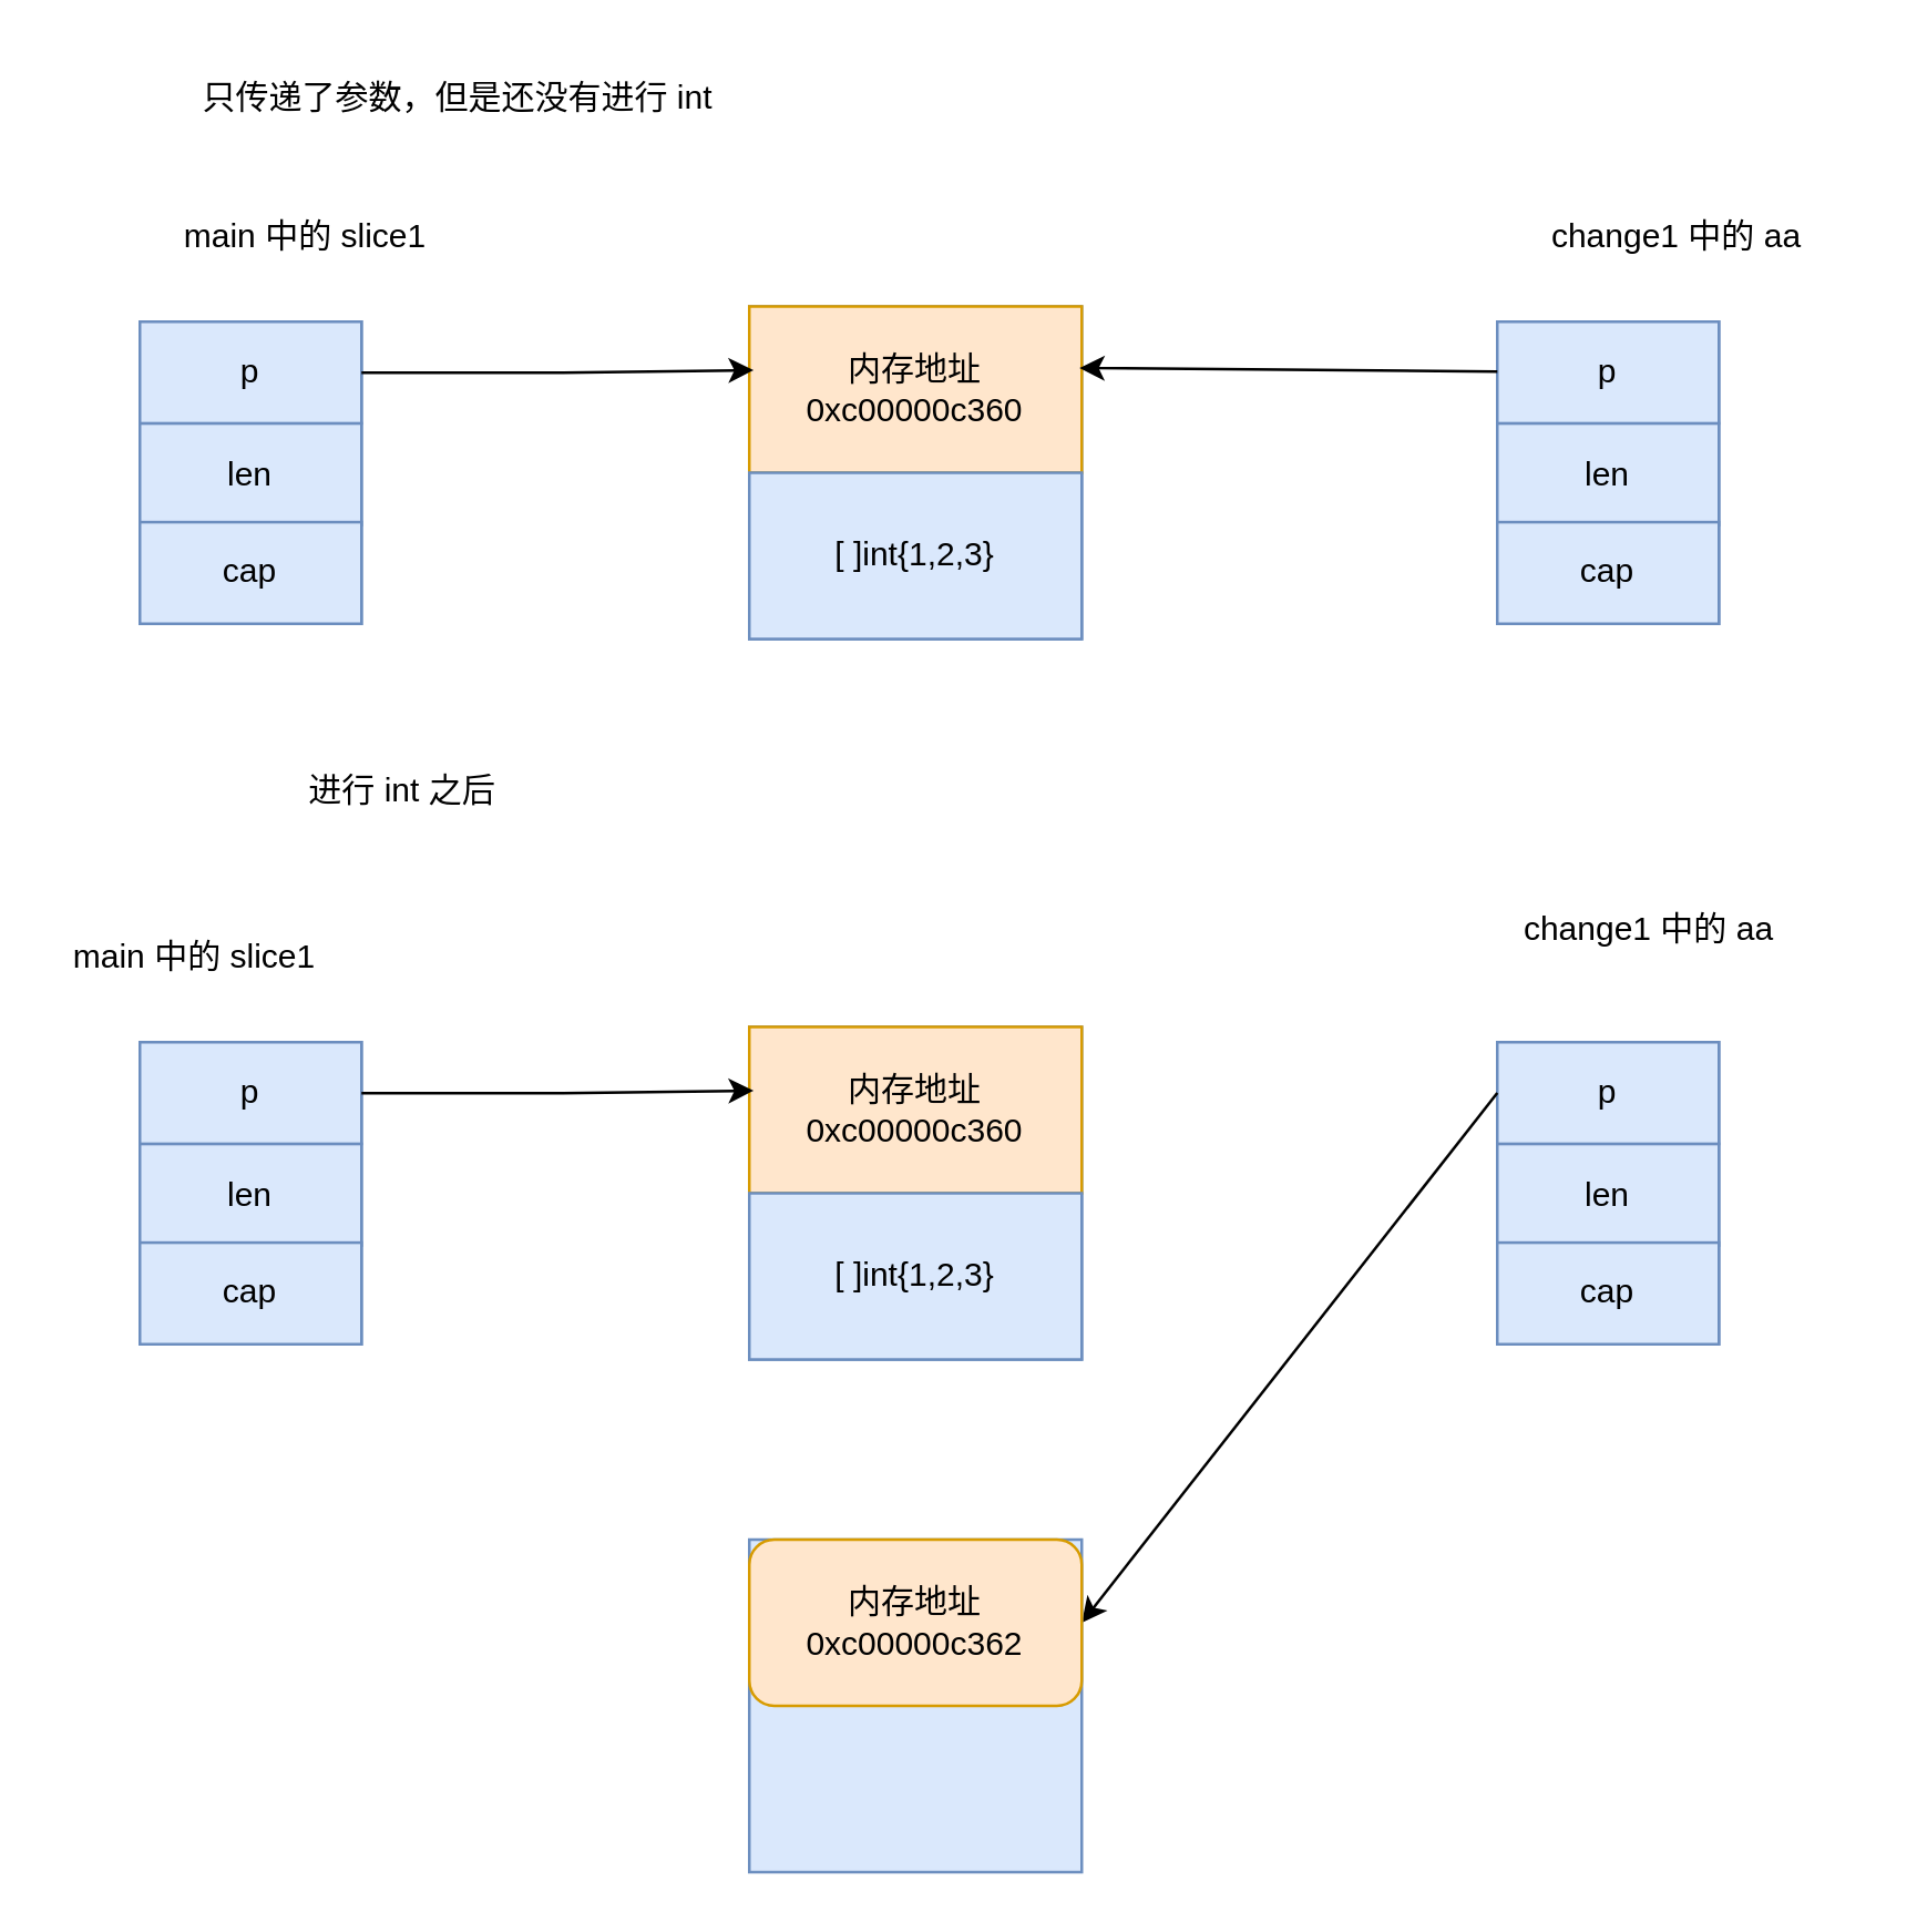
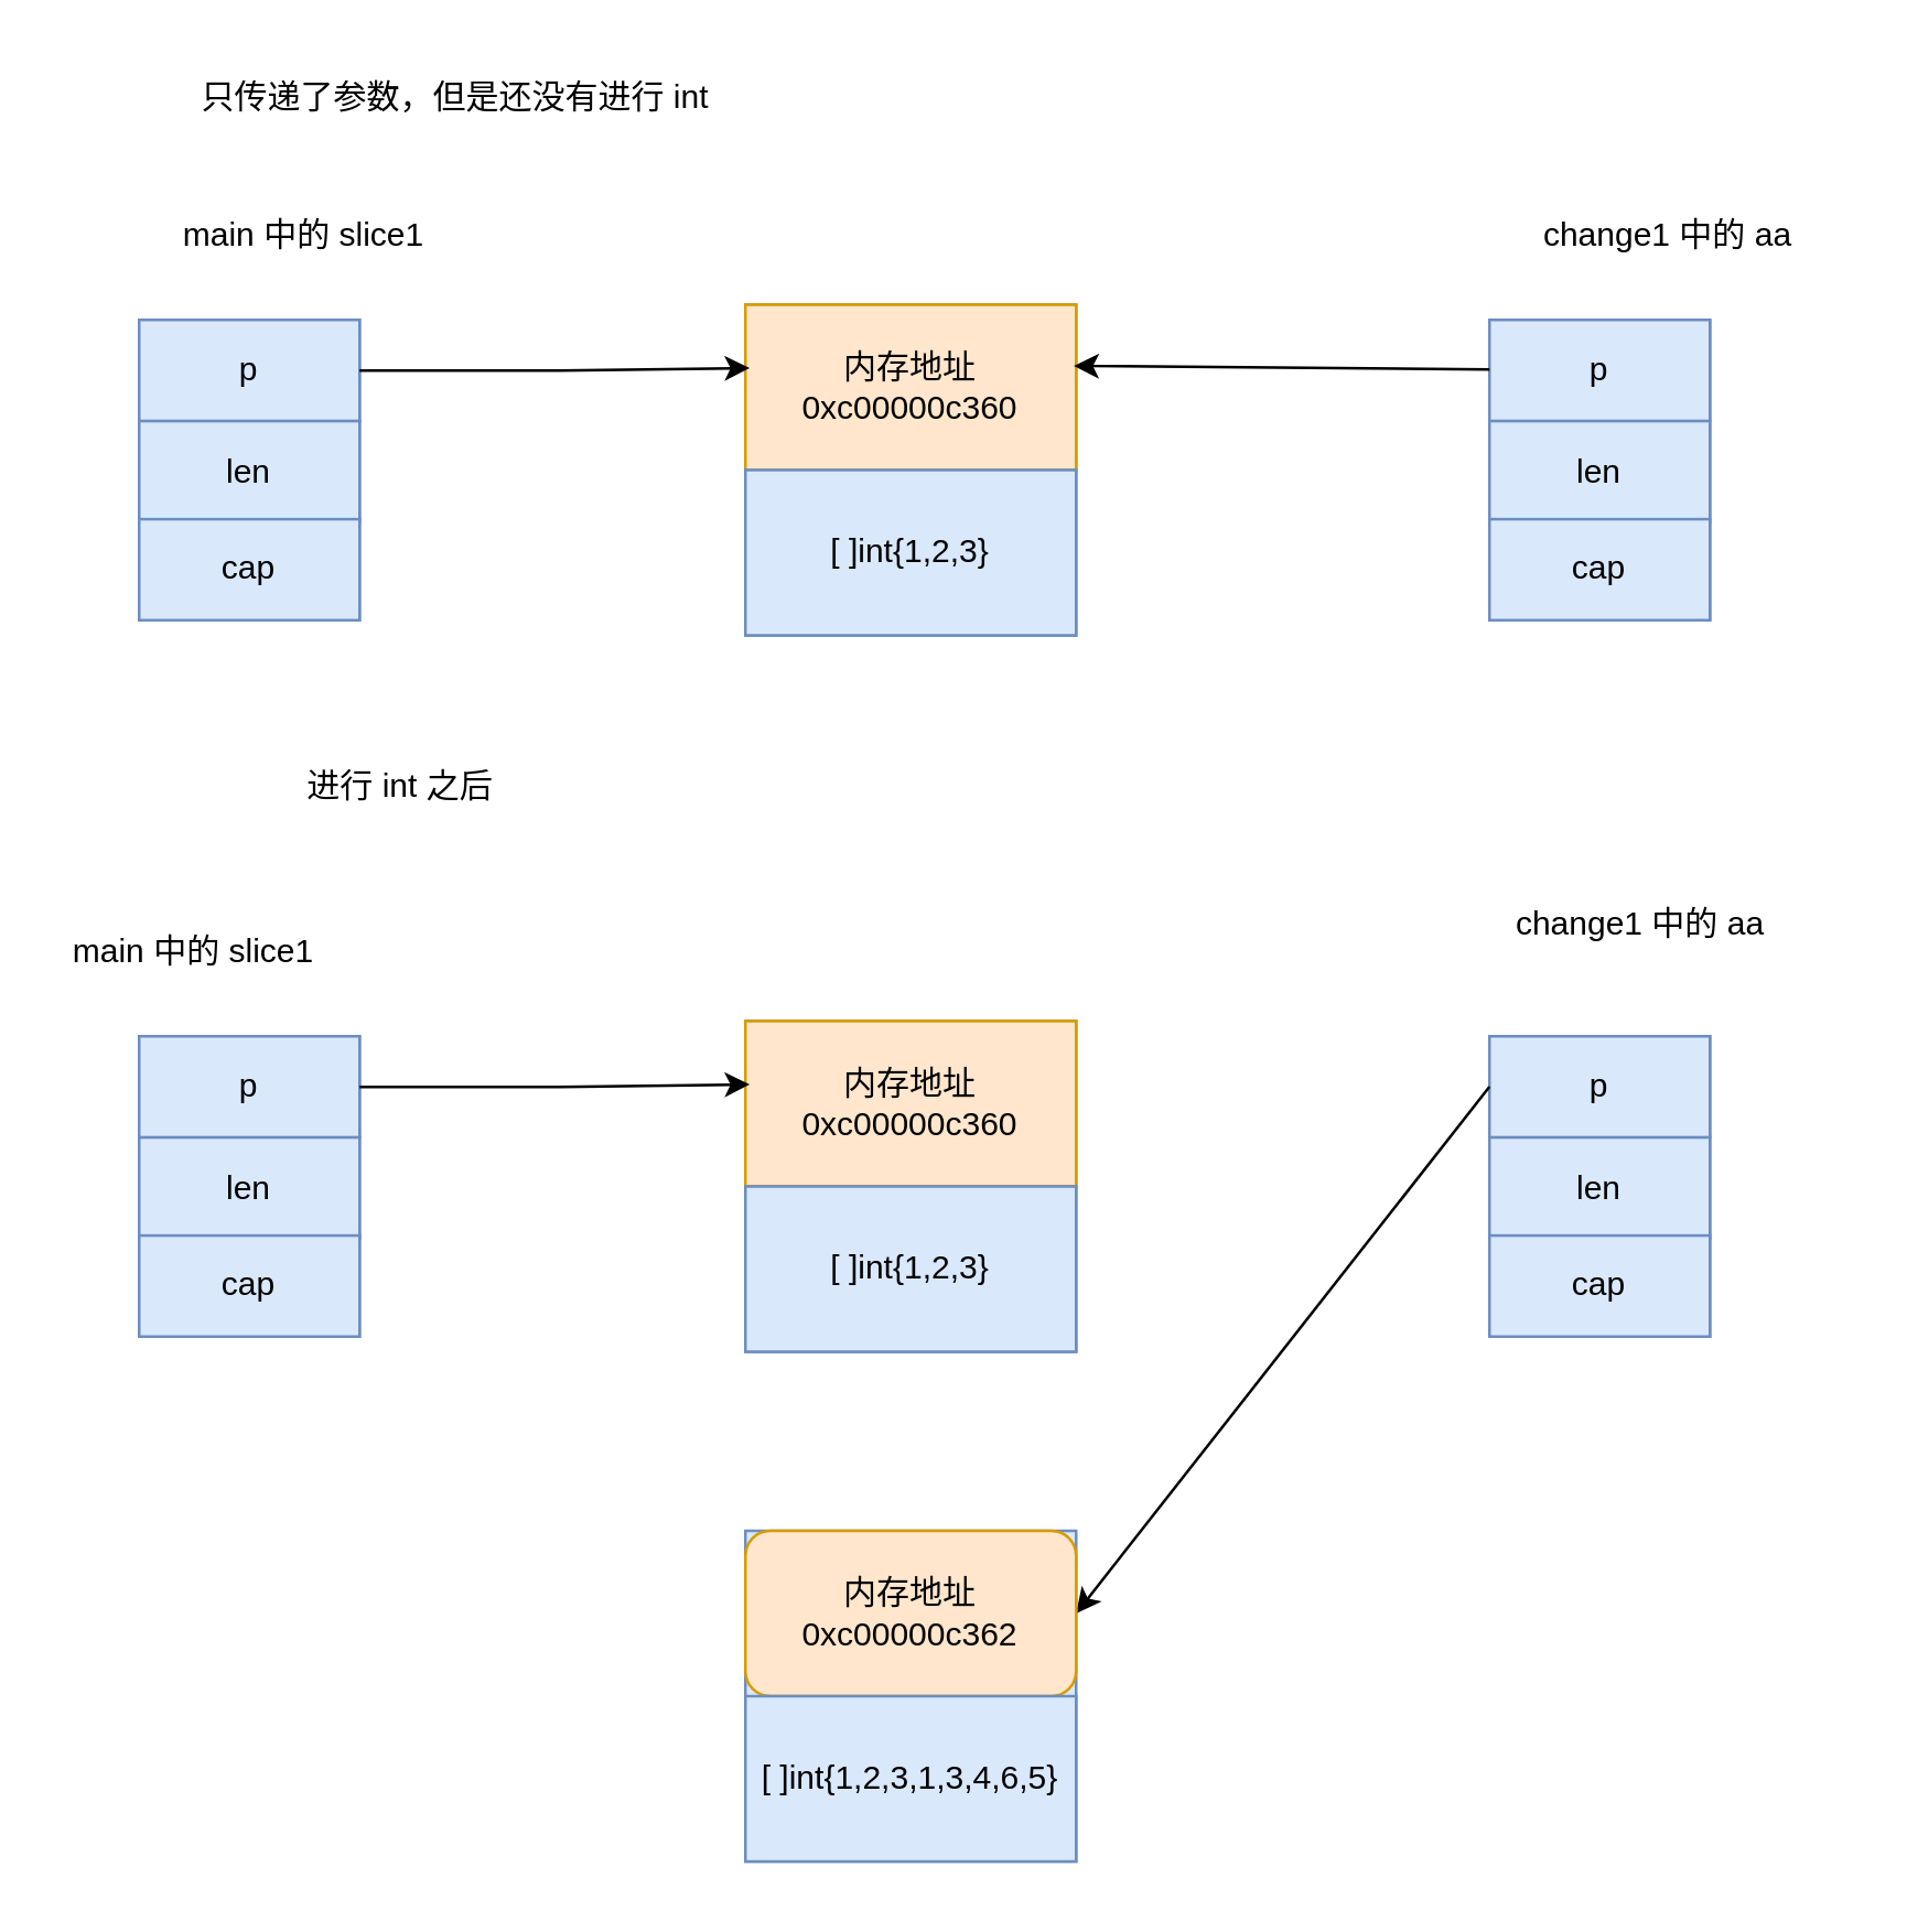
+ <mxCell id="36" value="[ ]int{1,2,3,1,3,4,6,5}" style="rounded=0;whiteSpace=wrap;html=1;fillColor=#dae8fc;strokeColor=#6c8ebf;" vertex="1" parent="34"><mxGeometry y="60" width="120" height="60" as="geometry" /></mxCell>
